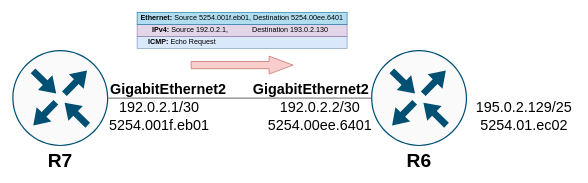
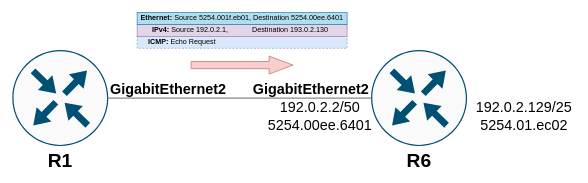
- <mxCell id="12" value="&lt;b&gt;&amp;nbsp; &amp;nbsp; &amp;nbsp;ICMP:&lt;/b&gt; Echo Request" style="rounded=0;whiteSpace=wrap;html=1;align=left;fillColor=#dae8fc;strokeColor=#6c8ebf;" vertex="1" parent="1"><mxGeometry x="228" y="60" width="350" height="20" as="geometry" /></mxCell>
+ <mxCell id="12" value="&lt;b&gt;&amp;nbsp; &amp;nbsp; &amp;nbsp;ICMP:&lt;/b&gt; Echo Request" style="rounded=0;whiteSpace=wrap;html=1;align=left;fillColor=#dae8fc;strokeColor=#6c8ebf;dashed=1;" vertex="1" parent="1"><mxGeometry x="228" y="60" width="350" height="20" as="geometry" /></mxCell>
- <mxCell id="11" value="&lt;font style=&quot;font-size: 24px&quot;&gt;192.0.2.1/30&lt;br&gt;5254.001f.eb01&lt;br&gt;&lt;/font&gt;" style="text;html=1;strokeColor=none;fillColor=none;align=center;verticalAlign=middle;whiteSpace=wrap;rounded=0;fontSize=12;" parent="1" vertex="1"><mxGeometry x="180" y="163" width="170" height="60" as="geometry" /></mxCell>
- <mxCell id="10" value="&lt;font style=&quot;font-size: 24px&quot;&gt;192.0.2.2/30&lt;br&gt;5254.00ee.6401&lt;br&gt;&lt;/font&gt;" style="text;html=1;strokeColor=none;fillColor=none;align=center;verticalAlign=middle;whiteSpace=wrap;rounded=0;fontSize=12;" parent="1" vertex="1"><mxGeometry x="448" y="163" width="170" height="60" as="geometry" /></mxCell>
+ <mxCell id="10" value="&lt;font style=&quot;font-size: 24px&quot;&gt;192.0.2.2/50&lt;br&gt;5254.00ee.6401&lt;br&gt;&lt;/font&gt;" style="text;html=1;strokeColor=none;fillColor=none;align=center;verticalAlign=middle;whiteSpace=wrap;rounded=0;fontSize=12;" parent="1" vertex="1"><mxGeometry x="448" y="163" width="170" height="60" as="geometry" /></mxCell>
- <mxCell id="4" value="&lt;font style=&quot;font-size: 24px&quot;&gt;195.0.2.129/25&lt;br&gt;5254.01.ec02&lt;br&gt;&lt;/font&gt;" style="text;html=1;strokeColor=none;fillColor=none;align=center;verticalAlign=middle;whiteSpace=wrap;rounded=0;fontSize=12;" parent="1" vertex="1"><mxGeometry x="788" y="163" width="170" height="60" as="geometry" /></mxCell>
+ <mxCell id="4" value="&lt;font style=&quot;font-size: 24px&quot;&gt;192.0.2.129/25&lt;br&gt;5254.01.ec02&lt;br&gt;&lt;/font&gt;" style="text;html=1;strokeColor=none;fillColor=none;align=center;verticalAlign=middle;whiteSpace=wrap;rounded=0;fontSize=12;" parent="1" vertex="1"><mxGeometry x="788" y="163" width="170" height="60" as="geometry" /></mxCell>
- <mxCell id="7" value="&lt;font style=&quot;font-size: 32px&quot;&gt;&lt;b&gt;R7&lt;/b&gt;&lt;br&gt;&lt;/font&gt;" style="text;html=1;strokeColor=none;fillColor=none;align=center;verticalAlign=middle;whiteSpace=wrap;rounded=0;" parent="1" vertex="1"><mxGeometry x="60" y="253" width="80" height="30" as="geometry" /></mxCell>
+ <mxCell id="7" value="&lt;font style=&quot;font-size: 32px&quot;&gt;&lt;b&gt;R1&lt;/b&gt;&lt;br&gt;&lt;/font&gt;" style="text;html=1;strokeColor=none;fillColor=none;align=center;verticalAlign=middle;whiteSpace=wrap;rounded=0;" parent="1" vertex="1"><mxGeometry x="60" y="253" width="80" height="30" as="geometry" /></mxCell>
